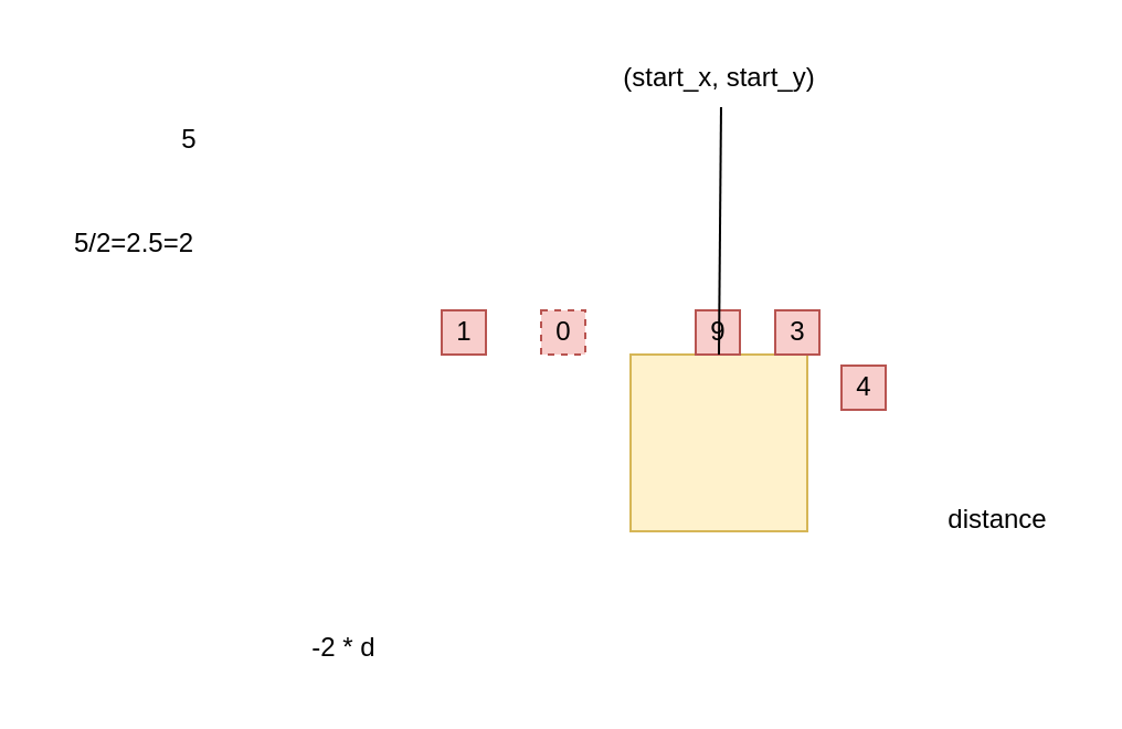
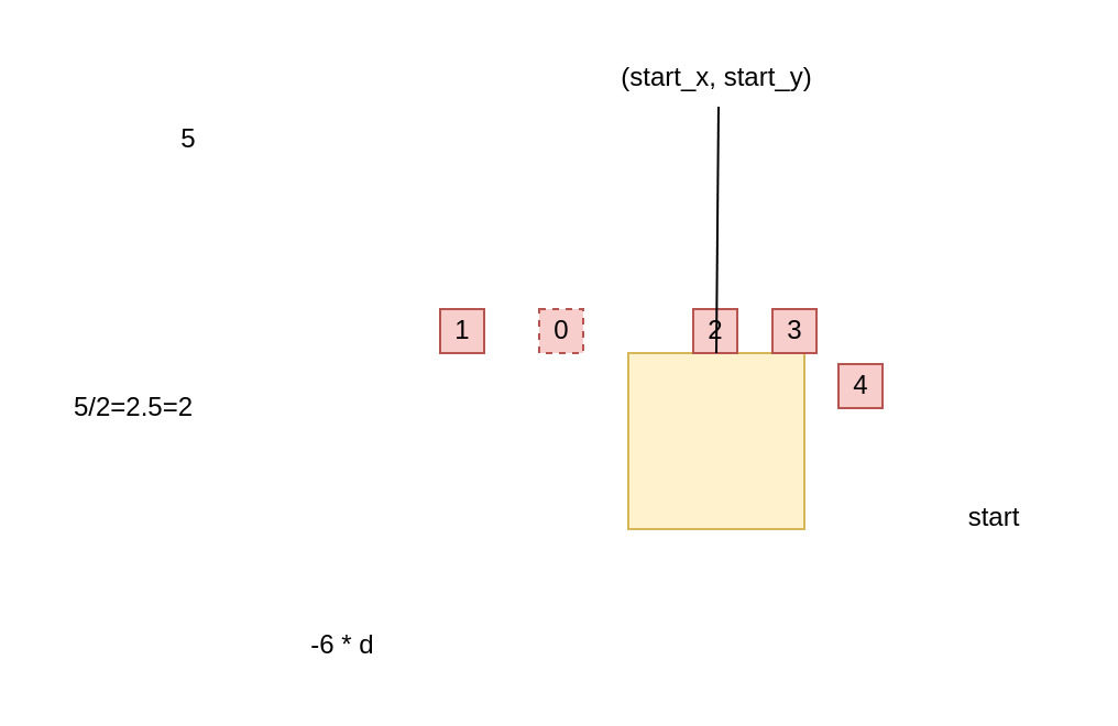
- <mxCell id="11" value="5/2=2.5=2" style="text;html=1;align=center;verticalAlign=middle;resizable=0;points=[];autosize=1;strokeColor=none;fillColor=none;" vertex="1" parent="1"><mxGeometry x="20" y="95" width="80" height="30" as="geometry" /></mxCell>
+ <mxCell id="11" value="5/2=2.5=2" style="text;html=1;align=center;verticalAlign=middle;resizable=0;points=[];autosize=1;strokeColor=none;fillColor=none;" vertex="1" parent="1"><mxGeometry x="20" y="170" width="80" height="30" as="geometry" /></mxCell>
- <mxCell id="4" value="9" style="whiteSpace=wrap;html=1;aspect=fixed;fillColor=#f8cecc;strokeColor=#b85450;" parent="1" vertex="1"><mxGeometry x="314.5" y="140" width="20" height="20" as="geometry" /></mxCell>
+ <mxCell id="4" value="2" style="whiteSpace=wrap;html=1;aspect=fixed;fillColor=#f8cecc;strokeColor=#b85450;" parent="1" vertex="1"><mxGeometry x="314.5" y="140" width="20" height="20" as="geometry" /></mxCell>
- <mxCell id="13" value="distance" style="text;html=1;align=center;verticalAlign=middle;resizable=0;points=[];autosize=1;strokeColor=none;fillColor=none;" vertex="1" parent="1"><mxGeometry x="416" y="220" width="70" height="30" as="geometry" /></mxCell>
+ <mxCell id="13" value="start" style="text;html=1;align=center;verticalAlign=middle;resizable=0;points=[];autosize=1;strokeColor=none;fillColor=none;" vertex="1" parent="1"><mxGeometry x="416" y="220" width="70" height="30" as="geometry" /></mxCell>
- <mxCell id="12" value="-2 * d" style="text;html=1;align=center;verticalAlign=middle;resizable=0;points=[];autosize=1;strokeColor=none;fillColor=none;" vertex="1" parent="1"><mxGeometry x="130" y="278" width="50" height="30" as="geometry" /></mxCell>
+ <mxCell id="12" value="-6 * d" style="text;html=1;align=center;verticalAlign=middle;resizable=0;points=[];autosize=1;strokeColor=none;fillColor=none;" vertex="1" parent="1"><mxGeometry x="130" y="278" width="50" height="30" as="geometry" /></mxCell>
